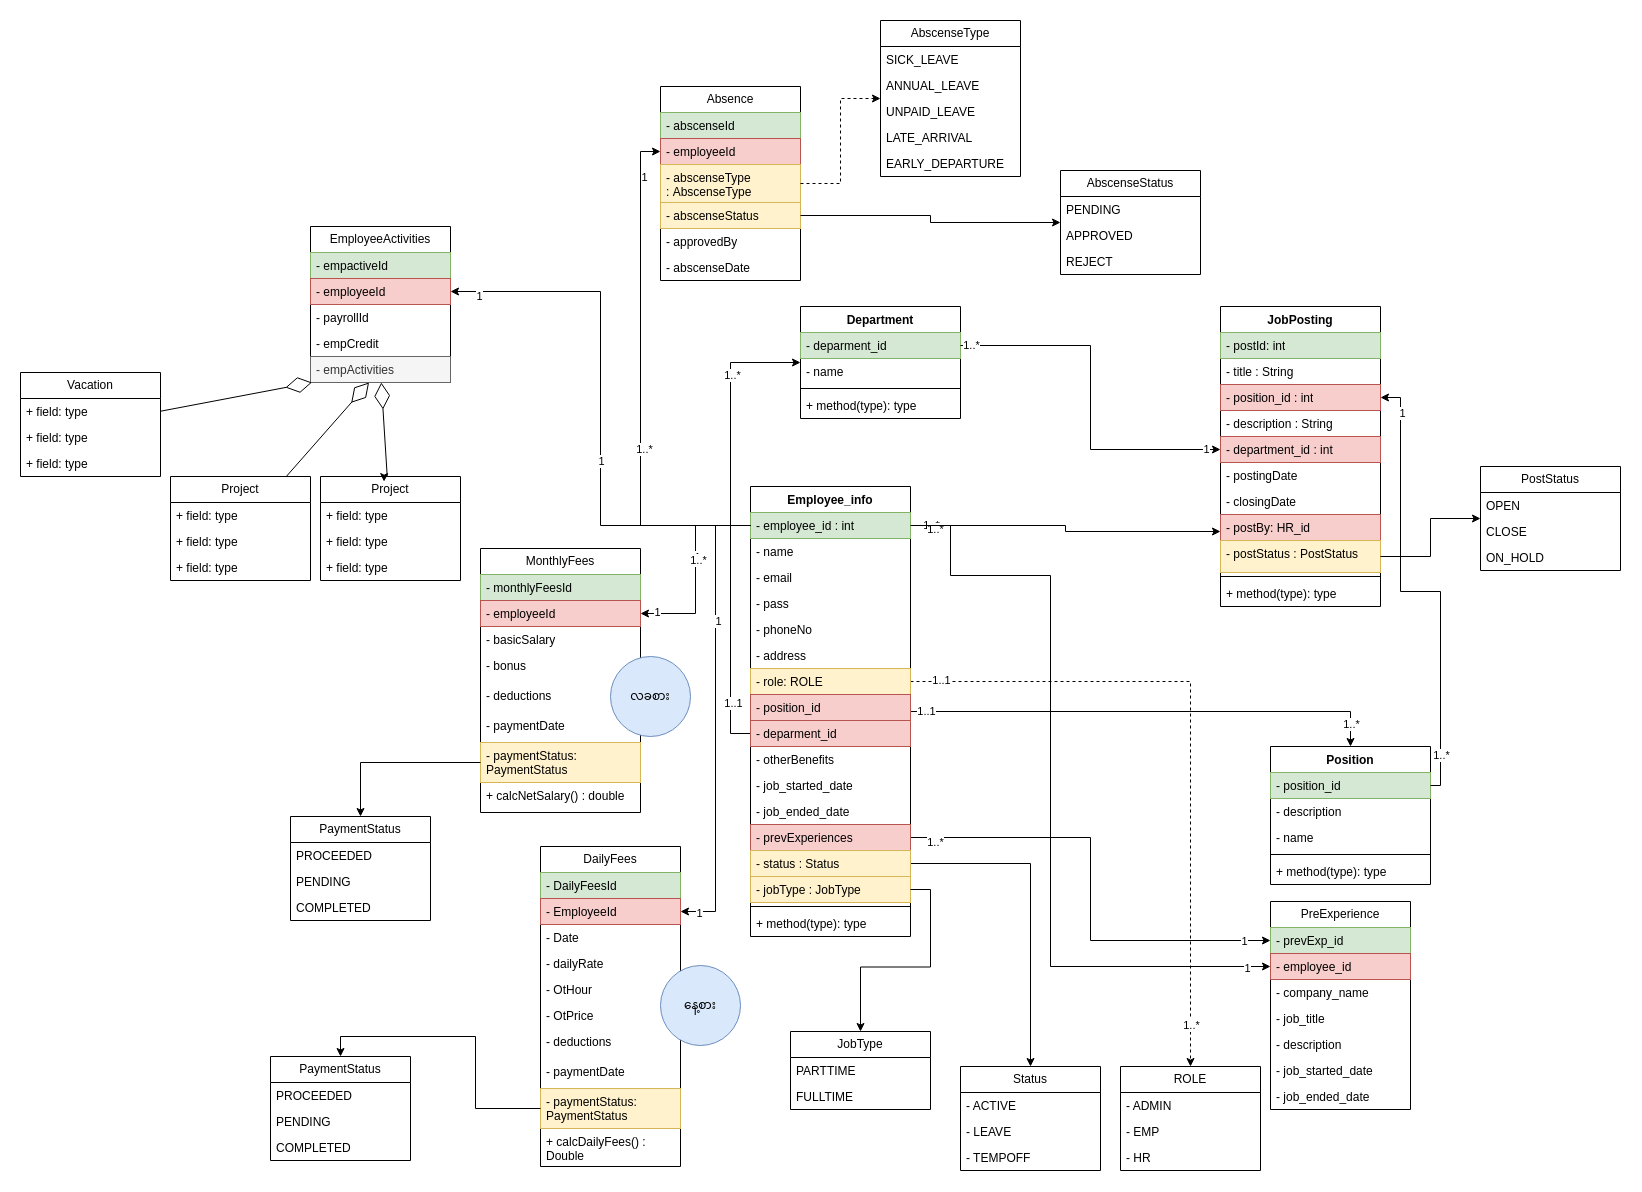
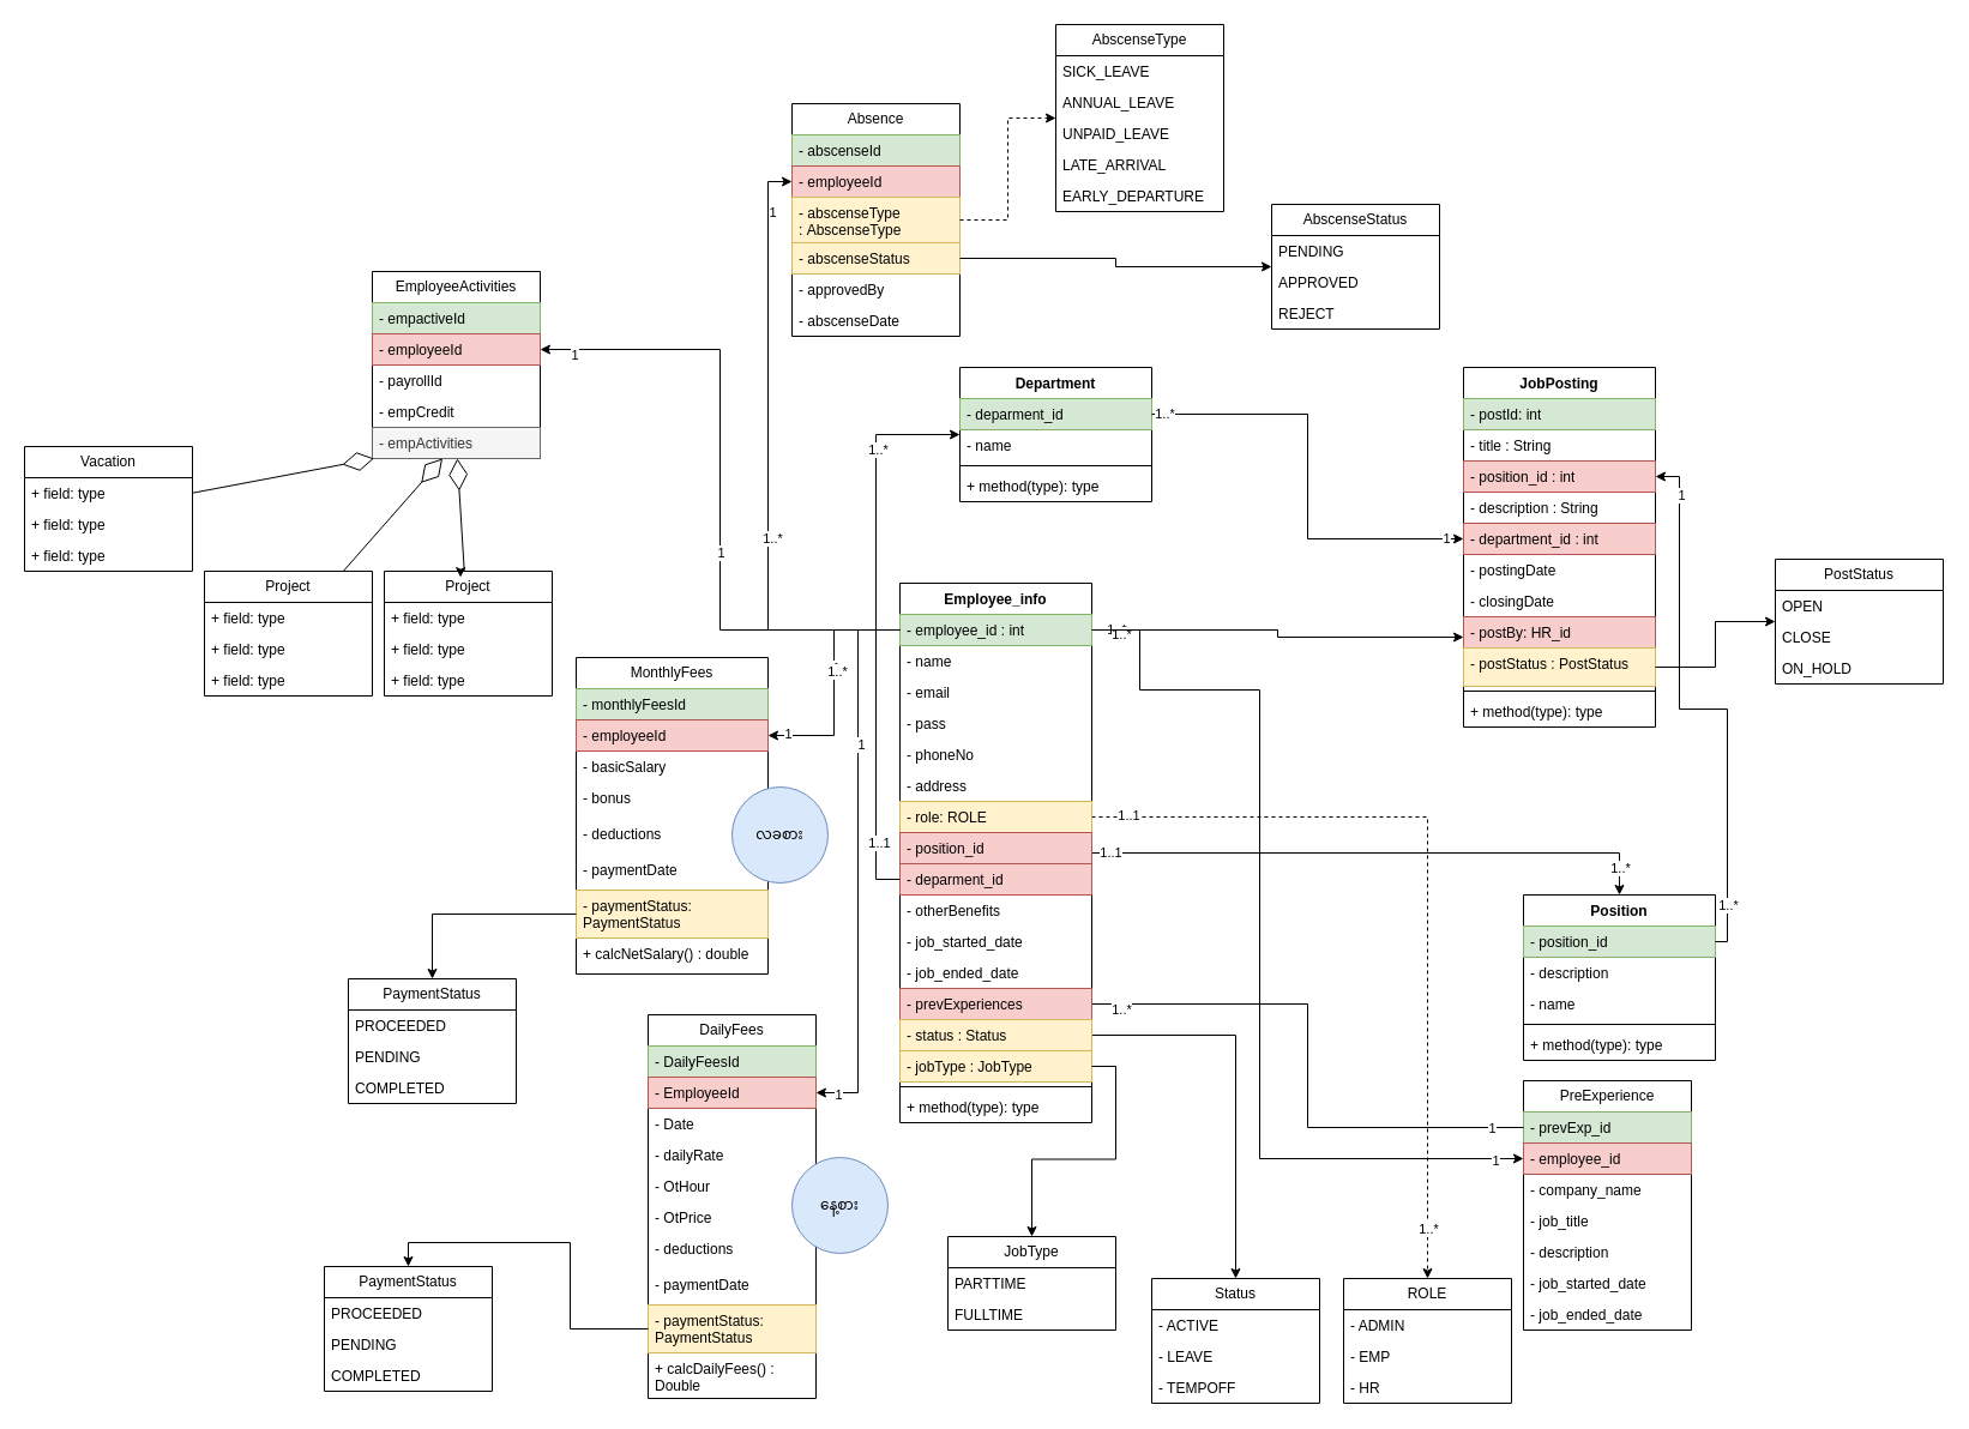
- <mxCell id="28" value="" style="edgeStyle=orthogonalEdgeStyle;rounded=0;orthogonalLoop=1;jettySize=auto;html=1;exitX=1;exitY=0.5;exitDx=0;exitDy=0;" parent="1" source="59" target="21" edge="1"><mxGeometry x="-0.001" relative="1" as="geometry"><mxPoint x="1010" y="887" as="sourcePoint" /><mxPoint as="offset" /></mxGeometry></mxCell>
+ <mxCell id="28" value="" style="edgeStyle=orthogonalEdgeStyle;rounded=0;orthogonalLoop=1;jettySize=auto;html=1;exitX=1;exitY=0.5;exitDx=0;exitDy=0;endArrow=none;" parent="1" source="59" target="21" edge="1"><mxGeometry x="-0.001" relative="1" as="geometry"><mxPoint x="1010" y="887" as="sourcePoint" /><mxPoint as="offset" /></mxGeometry></mxCell>
